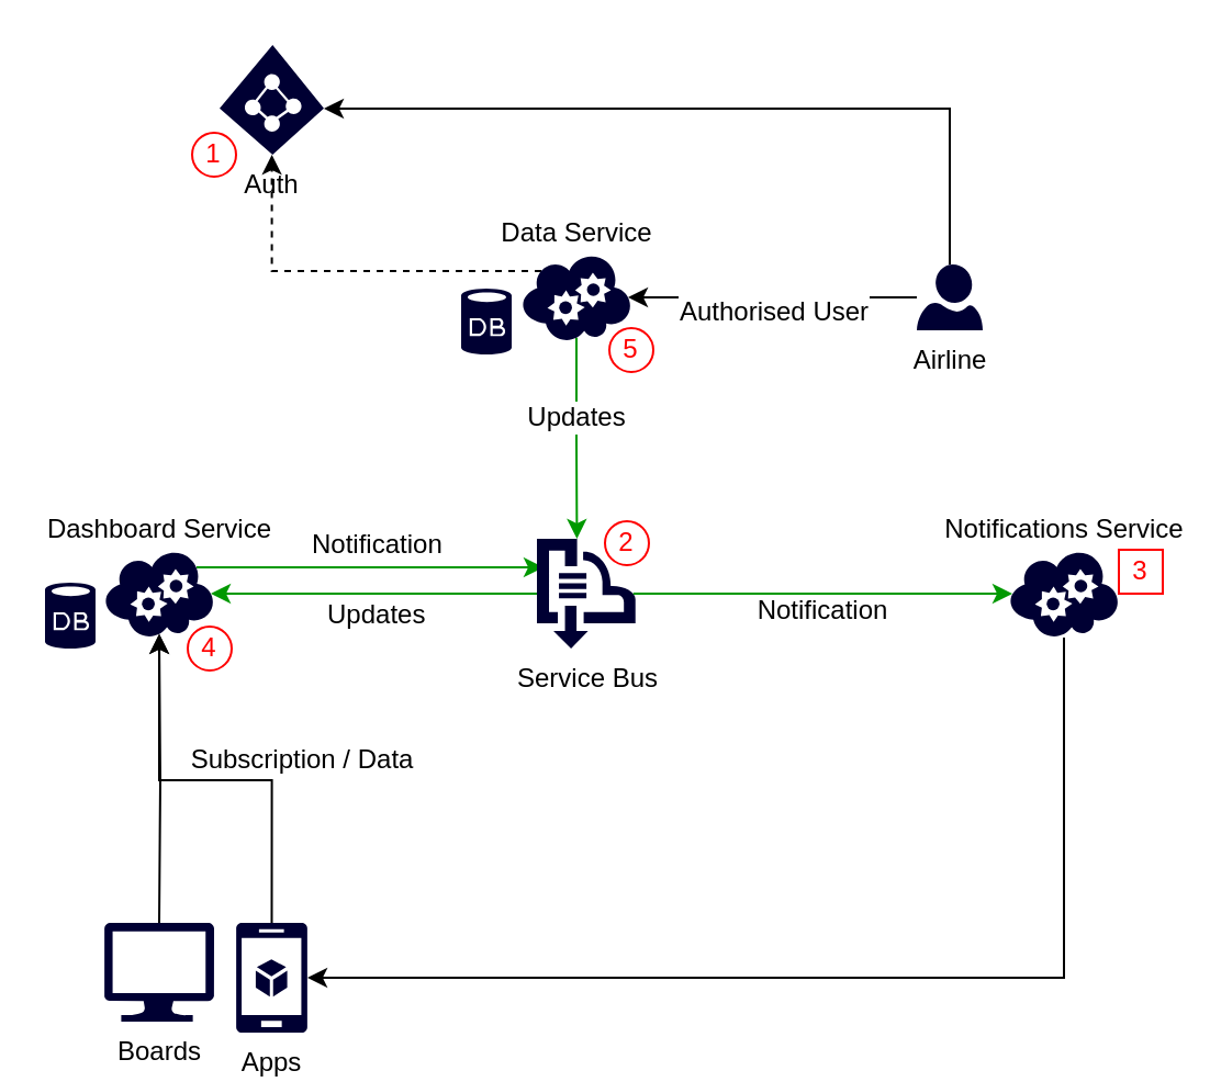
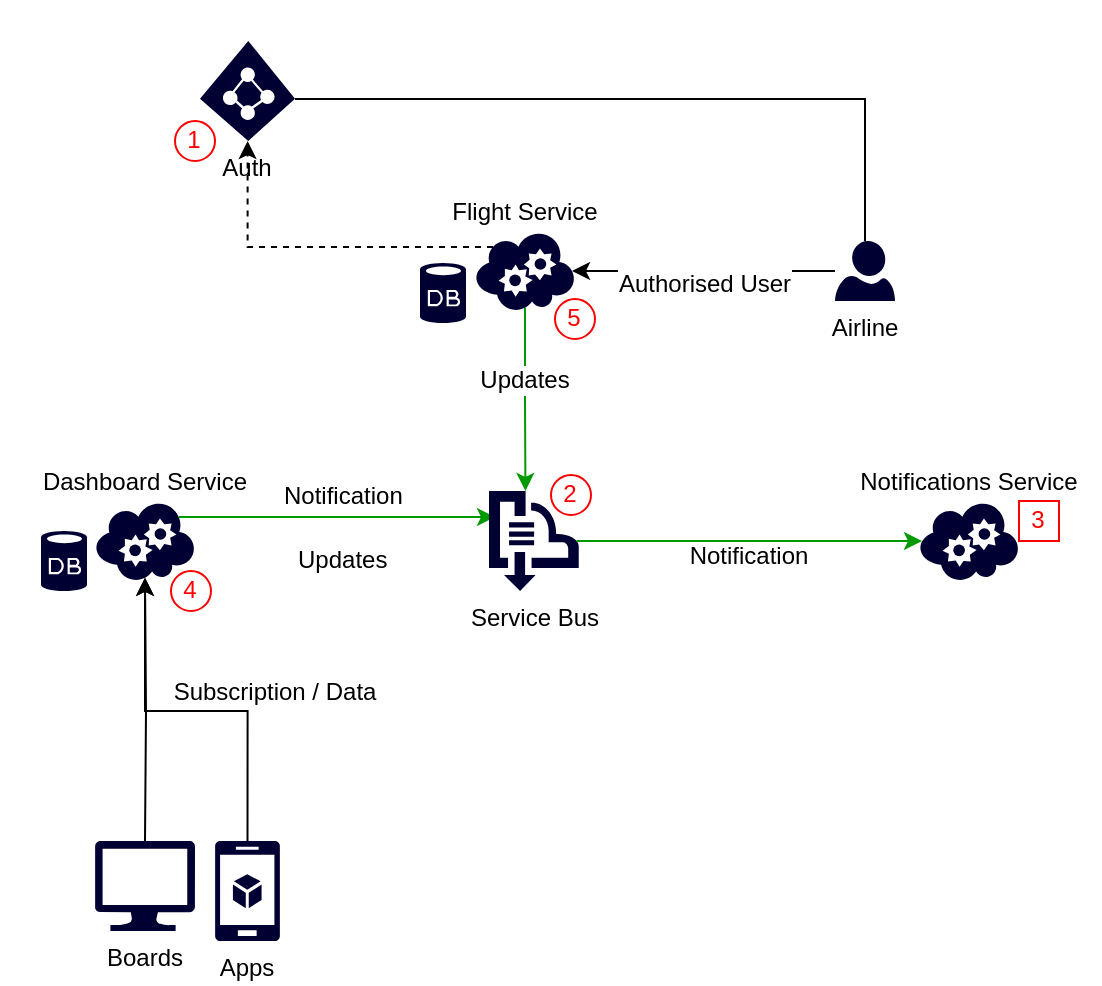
- <mxCell id="27" value="" style="edgeStyle=orthogonalEdgeStyle;rounded=0;orthogonalLoop=1;jettySize=auto;html=1;entryX=1;entryY=0.58;entryDx=0;entryDy=0;entryPerimeter=0;exitX=0.5;exitY=0;exitDx=0;exitDy=0;exitPerimeter=0;" parent="1" source="16" target="5" edge="1"><mxGeometry relative="1" as="geometry"><mxPoint x="427" y="145" as="sourcePoint" /><mxPoint x="295.429" y="145" as="targetPoint" /></mxGeometry></mxCell>
+ <mxCell id="27" value="" style="edgeStyle=orthogonalEdgeStyle;rounded=0;orthogonalLoop=1;jettySize=auto;html=1;entryX=1;entryY=0.58;entryDx=0;entryDy=0;entryPerimeter=0;exitX=0.5;exitY=0;exitDx=0;exitDy=0;exitPerimeter=0;endArrow=none;" parent="1" source="16" target="5" edge="1"><mxGeometry relative="1" as="geometry"><mxPoint x="427" y="145" as="sourcePoint" /><mxPoint x="295.429" y="145" as="targetPoint" /></mxGeometry></mxCell>
- <mxCell id="13" value="Data Service" style="verticalLabelPosition=top;html=1;verticalAlign=bottom;align=center;strokeColor=none;fillColor=#000033;shape=mxgraph.azure.cloud_service;labelPosition=center;" parent="1" vertex="1"><mxGeometry x="237" y="115" width="50" height="40" as="geometry" /></mxCell>
+ <mxCell id="13" value="Flight Service" style="verticalLabelPosition=top;html=1;verticalAlign=bottom;align=center;strokeColor=none;fillColor=#000033;shape=mxgraph.azure.cloud_service;labelPosition=center;" parent="1" vertex="1"><mxGeometry x="237" y="115" width="50" height="40" as="geometry" /></mxCell>
- <mxCell id="3" style="edgeStyle=orthogonalEdgeStyle;rounded=0;orthogonalLoop=1;jettySize=auto;html=1;exitX=0;exitY=0.5;exitDx=0;exitDy=0;exitPerimeter=0;entryX=0.97;entryY=0.5;entryDx=0;entryDy=0;entryPerimeter=0;strokeColor=#009900;" parent="1" source="4" target="7" edge="1"><mxGeometry relative="1" as="geometry" /></mxCell>
- <mxCell id="19" value="" style="edgeStyle=orthogonalEdgeStyle;rounded=0;orthogonalLoop=1;jettySize=auto;html=1;startArrow=none;startFill=0;strokeColor=#000000;entryX=1;entryY=0.5;entryDx=0;entryDy=0;entryPerimeter=0;" parent="1" source="20" target="9" edge="1"><mxGeometry relative="1" as="geometry"><mxPoint x="484" y="367.5" as="targetPoint" /><Array as="points"><mxPoint x="484" y="445" /></Array></mxGeometry></mxCell>
